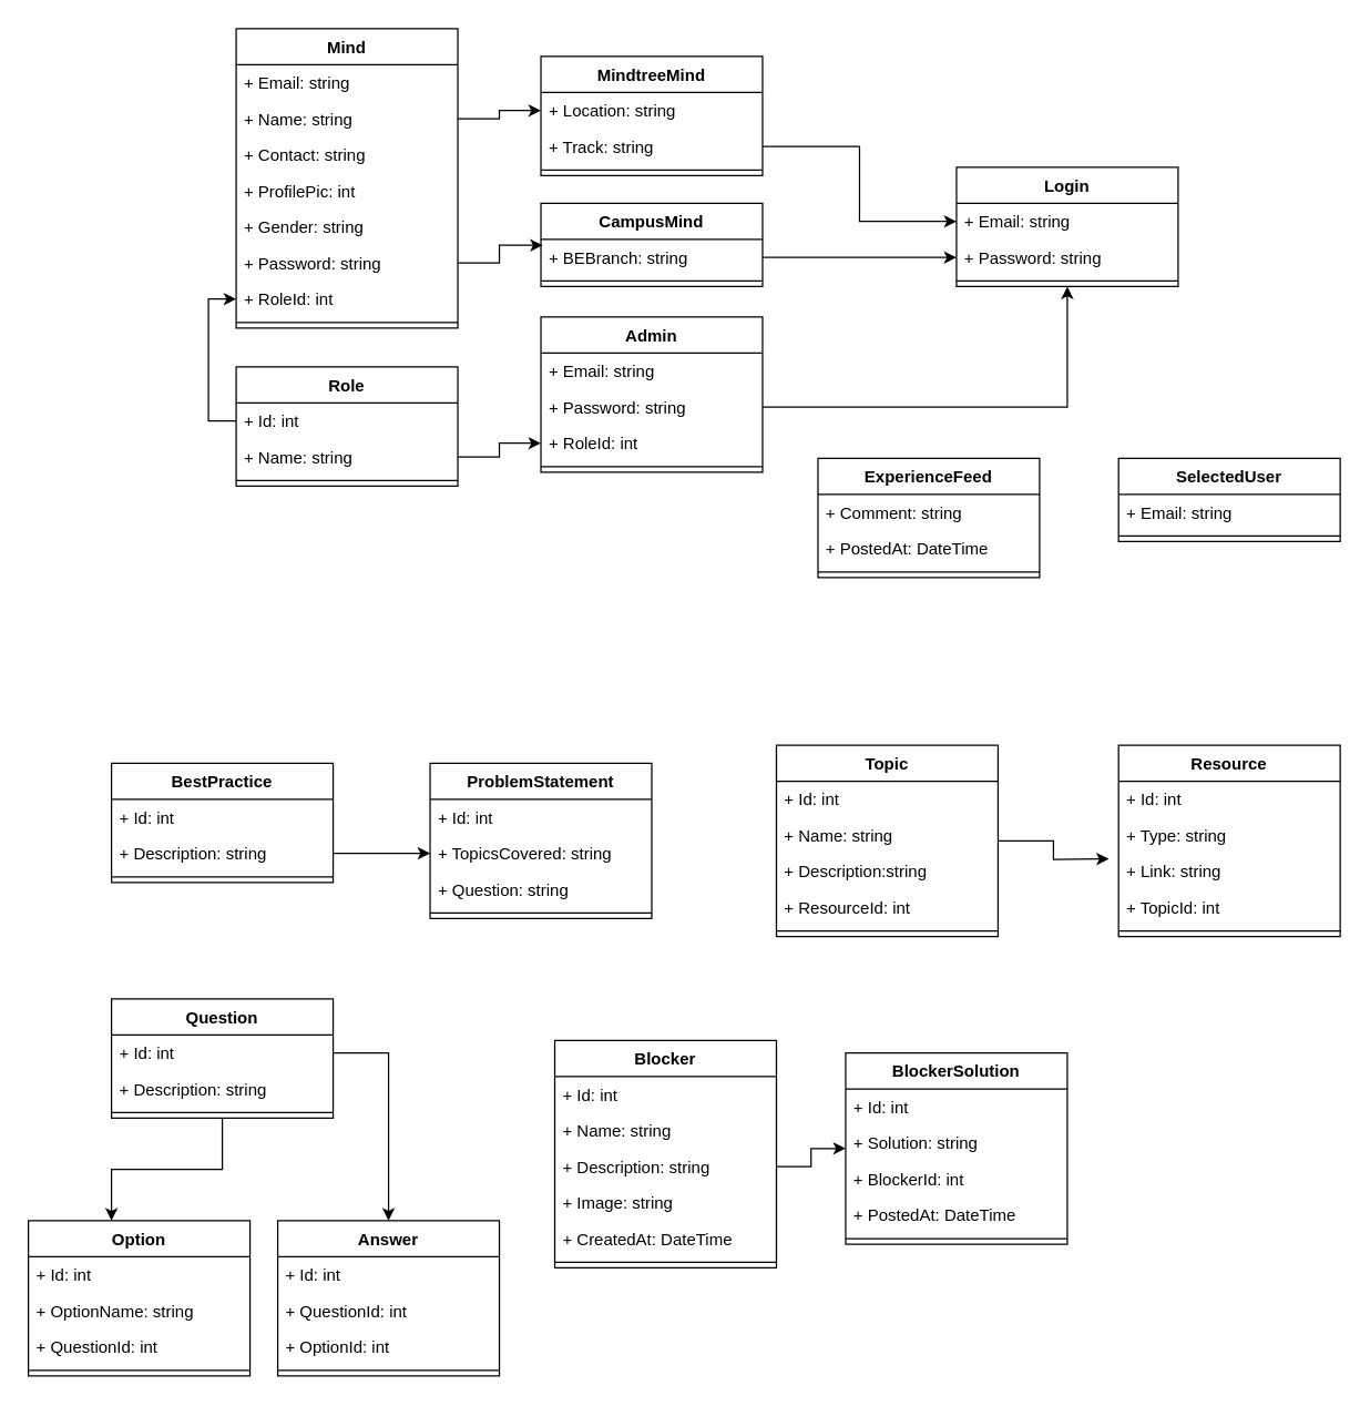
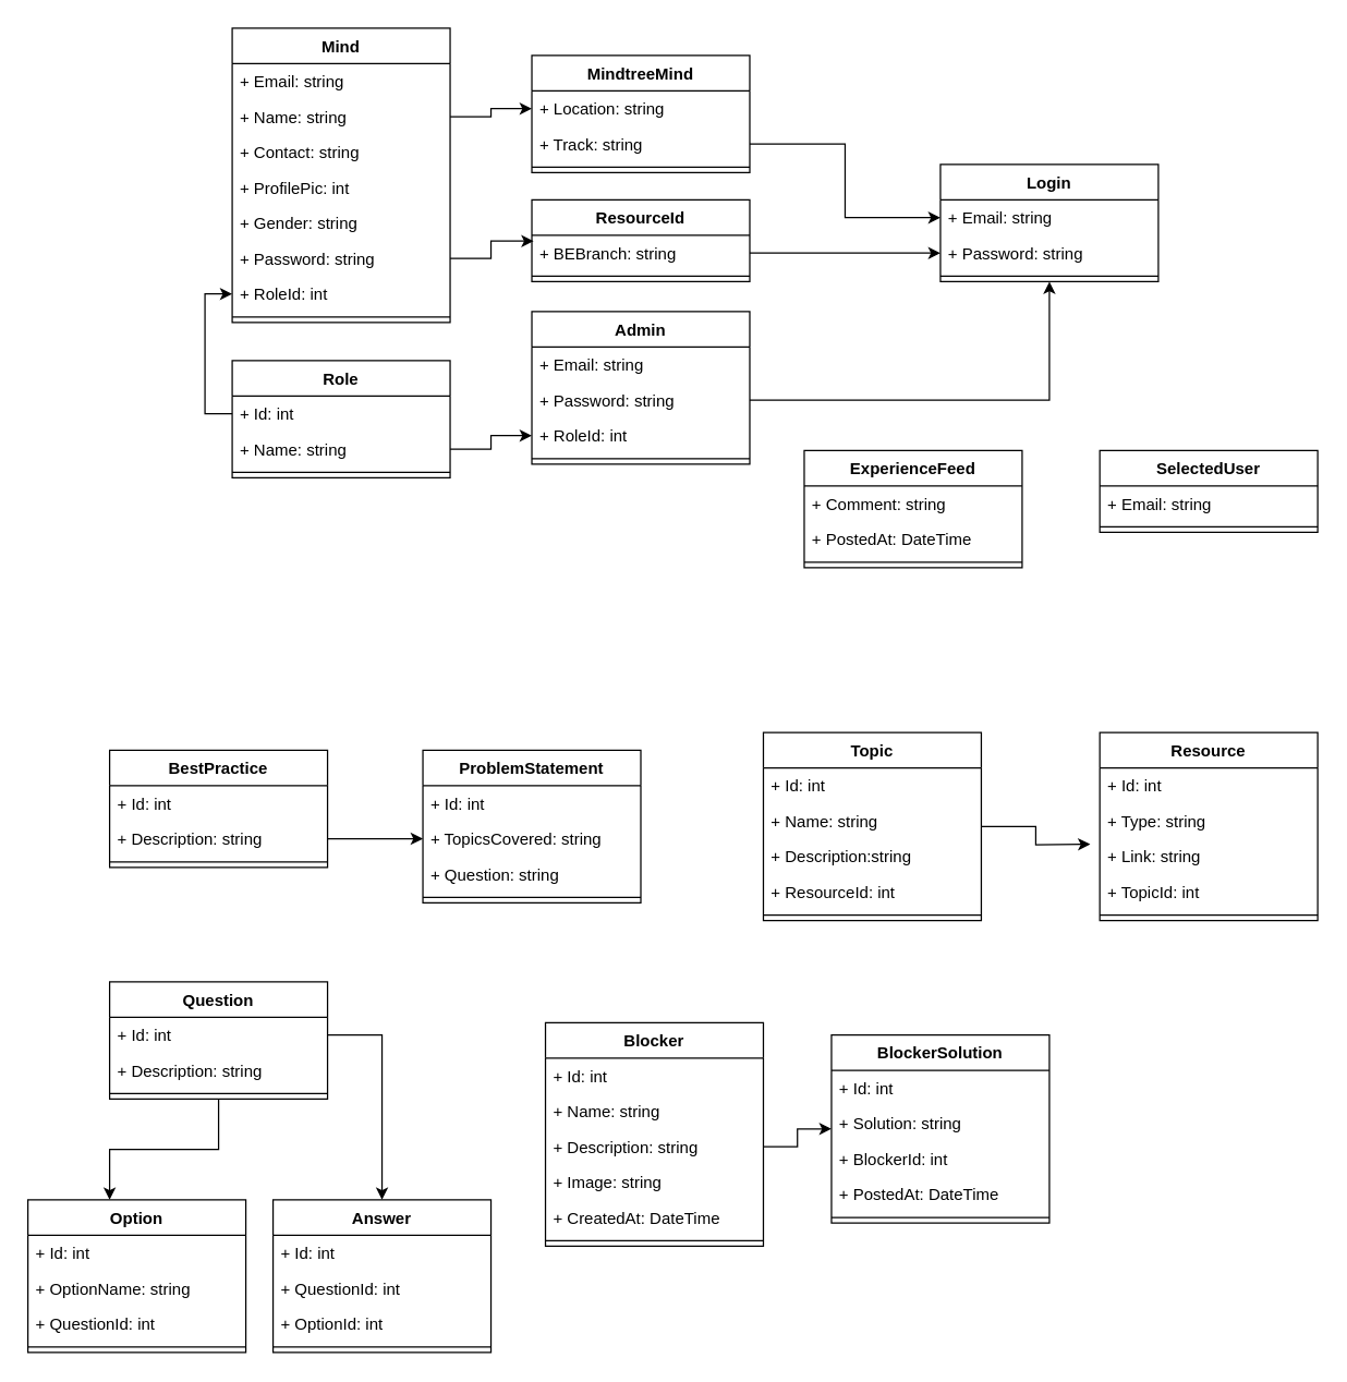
- <mxCell id="22" value="CampusMind" style="swimlane;fontStyle=1;align=center;verticalAlign=top;childLayout=stackLayout;horizontal=1;startSize=26;horizontalStack=0;resizeParent=1;resizeParentMax=0;resizeLast=0;collapsible=1;marginBottom=0;" parent="1" vertex="1"><mxGeometry x="390" y="146" width="160" height="60" as="geometry" /></mxCell>
+ <mxCell id="22" value="ResourceId" style="swimlane;fontStyle=1;align=center;verticalAlign=top;childLayout=stackLayout;horizontal=1;startSize=26;horizontalStack=0;resizeParent=1;resizeParentMax=0;resizeLast=0;collapsible=1;marginBottom=0;" parent="1" vertex="1"><mxGeometry x="390" y="146" width="160" height="60" as="geometry" /></mxCell>
